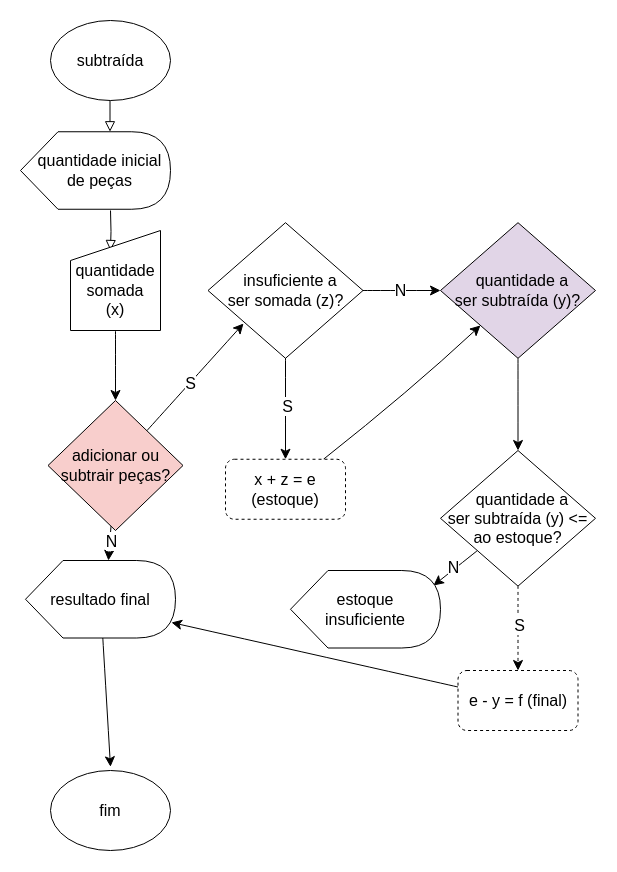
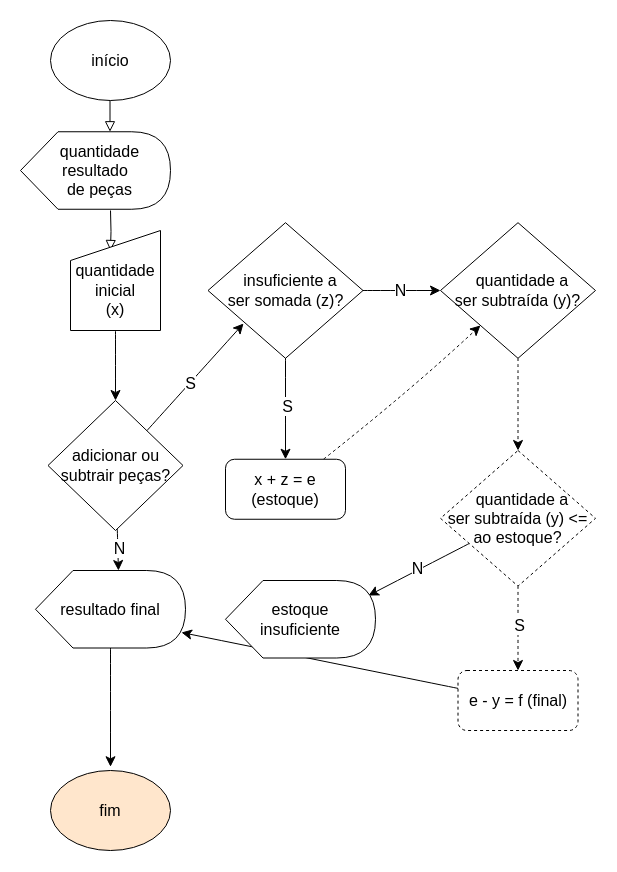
- <mxCell id="4" value="subtraída" style="ellipse;whiteSpace=wrap;html=1;fontSize=16;" vertex="1" parent="1"><mxGeometry x="50" y="20" width="120" height="80" as="geometry" /></mxCell>
+ <mxCell id="4" value="início" style="ellipse;whiteSpace=wrap;html=1;fontSize=16;" vertex="1" parent="1"><mxGeometry x="50" y="20" width="120" height="80" as="geometry" /></mxCell>
- <mxCell id="5" value="&amp;nbsp; quantidade inicial&lt;br&gt;&amp;nbsp; de peças" style="shape=display;whiteSpace=wrap;html=1;fontSize=16;" vertex="1" parent="1"><mxGeometry x="20" y="131.25" width="150" height="77.5" as="geometry" /></mxCell>
+ <mxCell id="5" value="&amp;nbsp; quantidade resultado&lt;br&gt;&amp;nbsp; de peças" style="shape=display;whiteSpace=wrap;html=1;fontSize=16;" vertex="1" parent="1"><mxGeometry x="20" y="131.25" width="150" height="77.5" as="geometry" /></mxCell>
- <mxCell id="7" value="&lt;br&gt;quantidade&lt;br&gt;somada&lt;br&gt;(x)" style="shape=manualInput;whiteSpace=wrap;html=1;fontSize=16;" vertex="1" parent="1"><mxGeometry x="70" y="230" width="90" height="100" as="geometry" /></mxCell>
+ <mxCell id="7" value="&lt;br&gt;quantidade&lt;br&gt;inicial&lt;br&gt;(x)" style="shape=manualInput;whiteSpace=wrap;html=1;fontSize=16;" vertex="1" parent="1"><mxGeometry x="70" y="230" width="90" height="100" as="geometry" /></mxCell>
- <mxCell id="26" value="&amp;nbsp; quantidade a &lt;br&gt;ser subtraída (y)?" style="rhombus;whiteSpace=wrap;html=1;fontSize=16;fillColor=#e1d5e7;" vertex="1" parent="1"><mxGeometry x="440" y="222.18" width="155" height="135.63" as="geometry" /></mxCell>
+ <mxCell id="26" value="&amp;nbsp; quantidade a &lt;br&gt;ser subtraída (y)?" style="rhombus;whiteSpace=wrap;html=1;fontSize=16;" vertex="1" parent="1"><mxGeometry x="440" y="222.18" width="155" height="135.63" as="geometry" /></mxCell>
- <mxCell id="12" value="" style="edgeStyle=none;curved=1;rounded=0;orthogonalLoop=1;jettySize=auto;html=1;fontSize=12;startSize=8;endSize=8;" edge="1" parent="1" source="13" target="26"><mxGeometry relative="1" as="geometry"><Array as="points"><mxPoint x="410" y="390" /></Array></mxGeometry></mxCell>
+ <mxCell id="12" value="" style="edgeStyle=none;curved=1;rounded=0;orthogonalLoop=1;jettySize=auto;html=1;fontSize=12;startSize=8;endSize=8;dashed=1;" edge="1" parent="1" source="13" target="26"><mxGeometry relative="1" as="geometry"><Array as="points"><mxPoint x="410" y="390" /></Array></mxGeometry></mxCell>
- <mxCell id="25" value="" style="edgeStyle=none;curved=1;rounded=0;orthogonalLoop=1;jettySize=auto;html=1;fontSize=12;startSize=8;endSize=8;" edge="1" parent="1" source="26" target="31"><mxGeometry relative="1" as="geometry" /></mxCell>
+ <mxCell id="25" value="" style="edgeStyle=none;curved=1;rounded=0;orthogonalLoop=1;jettySize=auto;html=1;fontSize=12;startSize=8;endSize=8;dashed=1;" edge="1" parent="1" source="26" target="31"><mxGeometry relative="1" as="geometry" /></mxCell>
- <mxCell id="21" value="adicionar ou subtrair peças?" style="rhombus;whiteSpace=wrap;html=1;fontSize=16;fillColor=#f8cecc;" vertex="1" parent="1"><mxGeometry x="47.5" y="400" width="135" height="130" as="geometry" /></mxCell>
+ <mxCell id="21" value="adicionar ou subtrair peças?" style="rhombus;whiteSpace=wrap;html=1;fontSize=16;" vertex="1" parent="1"><mxGeometry x="47.5" y="400" width="135" height="130" as="geometry" /></mxCell>
- <mxCell id="13" value="x + z = e (estoque)" style="rounded=1;whiteSpace=wrap;html=1;fontSize=16;dashed=1;" vertex="1" parent="1"><mxGeometry x="225" y="458.75" width="120" height="60" as="geometry" /></mxCell>
+ <mxCell id="13" value="x + z = e (estoque)" style="rounded=1;whiteSpace=wrap;html=1;fontSize=16;" vertex="1" parent="1"><mxGeometry x="225" y="458.75" width="120" height="60" as="geometry" /></mxCell>
- <mxCell id="31" value="&amp;nbsp; quantidade a &lt;br&gt;ser subtraída (y) &amp;lt;= ao estoque?" style="rhombus;whiteSpace=wrap;html=1;fontSize=16;" vertex="1" parent="1"><mxGeometry x="440" y="450" width="155" height="135.63" as="geometry" /></mxCell>
+ <mxCell id="31" value="&amp;nbsp; quantidade a &lt;br&gt;ser subtraída (y) &amp;lt;= ao estoque?" style="rhombus;whiteSpace=wrap;html=1;fontSize=16;dashed=1;" vertex="1" parent="1"><mxGeometry x="440" y="450" width="155" height="135.63" as="geometry" /></mxCell>
- <mxCell id="15" value="resultado final" style="shape=display;whiteSpace=wrap;html=1;fontSize=16;" vertex="1" parent="1"><mxGeometry x="25" y="560" width="150" height="77.5" as="geometry" /></mxCell>
+ <mxCell id="15" value="resultado final" style="shape=display;whiteSpace=wrap;html=1;fontSize=16;" vertex="1" parent="1"><mxGeometry x="35" y="570" width="150" height="77.5" as="geometry" /></mxCell>
- <mxCell id="32" value="estoque &lt;br&gt;insuficiente" style="shape=display;whiteSpace=wrap;html=1;fontSize=16;" vertex="1" parent="1"><mxGeometry x="290" y="570" width="150" height="77.5" as="geometry" /></mxCell>
+ <mxCell id="32" value="estoque &lt;br&gt;insuficiente" style="shape=display;whiteSpace=wrap;html=1;fontSize=16;" vertex="1" parent="1"><mxGeometry x="225" y="580" width="150" height="77.5" as="geometry" /></mxCell>
- <mxCell id="16" value="fim" style="ellipse;whiteSpace=wrap;html=1;fontSize=16;" vertex="1" parent="1"><mxGeometry x="50" y="770" width="120" height="80" as="geometry" /></mxCell>
+ <mxCell id="16" value="fim" style="ellipse;whiteSpace=wrap;html=1;fontSize=16;fillColor=#ffe6cc;" vertex="1" parent="1"><mxGeometry x="50" y="770" width="120" height="80" as="geometry" /></mxCell>
